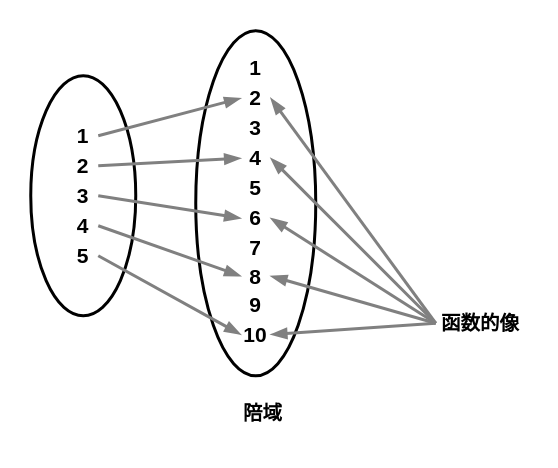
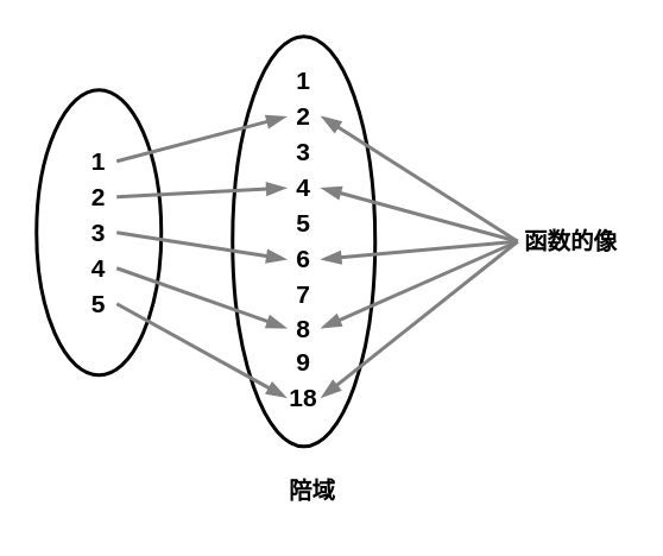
- <mxCell id="30" value="函数的像" style="text;html=1;strokeColor=none;fillColor=none;align=center;verticalAlign=middle;whiteSpace=wrap;rounded=0;fontSize=13;fontFamily=Helvetica;fontColor=default;fontStyle=1" parent="1" vertex="1"><mxGeometry x="290" y="200" width="60" height="30" as="geometry" /></mxCell>
+ <mxCell id="30" value="函数的像" style="text;html=1;strokeColor=none;fillColor=none;align=center;verticalAlign=middle;whiteSpace=wrap;rounded=0;fontSize=13;fontFamily=Helvetica;fontColor=default;fontStyle=1" parent="1" vertex="1"><mxGeometry x="290" y="120" width="60" height="30" as="geometry" /></mxCell>
- <mxCell id="23" value="10" style="text;html=1;strokeColor=none;fillColor=none;align=center;verticalAlign=middle;whiteSpace=wrap;rounded=0;fontStyle=1;fontSize=14;" parent="1" vertex="1"><mxGeometry x="160" y="205" width="20" height="35" as="geometry" /></mxCell>
+ <mxCell id="23" value="18" style="text;html=1;strokeColor=none;fillColor=none;align=center;verticalAlign=middle;whiteSpace=wrap;rounded=0;fontStyle=1;fontSize=14;" parent="1" vertex="1"><mxGeometry x="160" y="205" width="20" height="35" as="geometry" /></mxCell>
